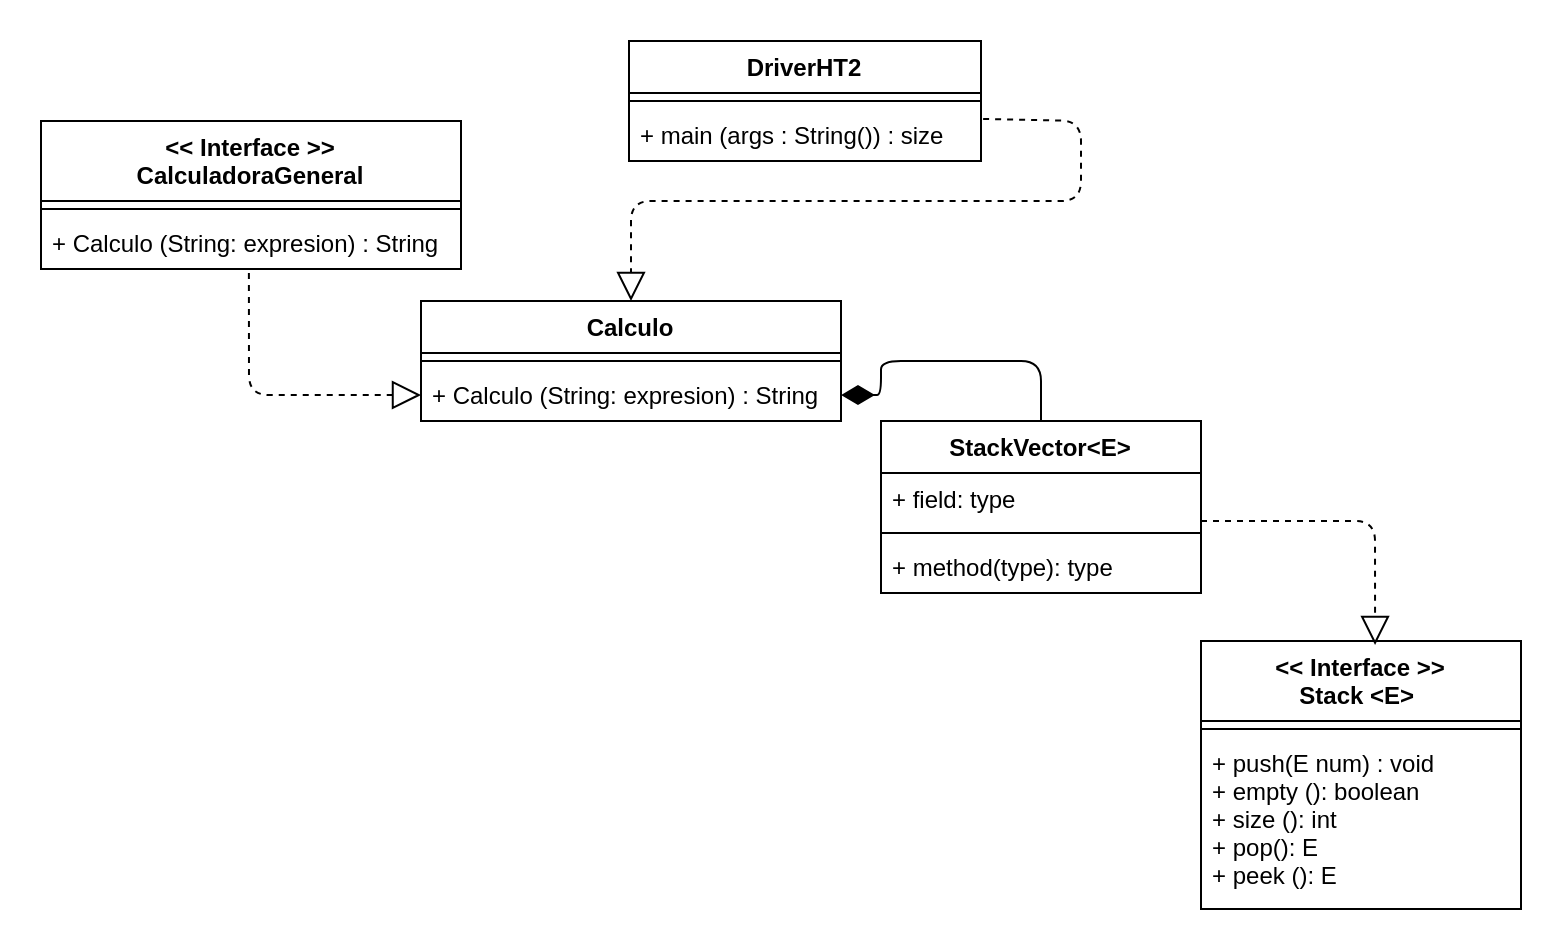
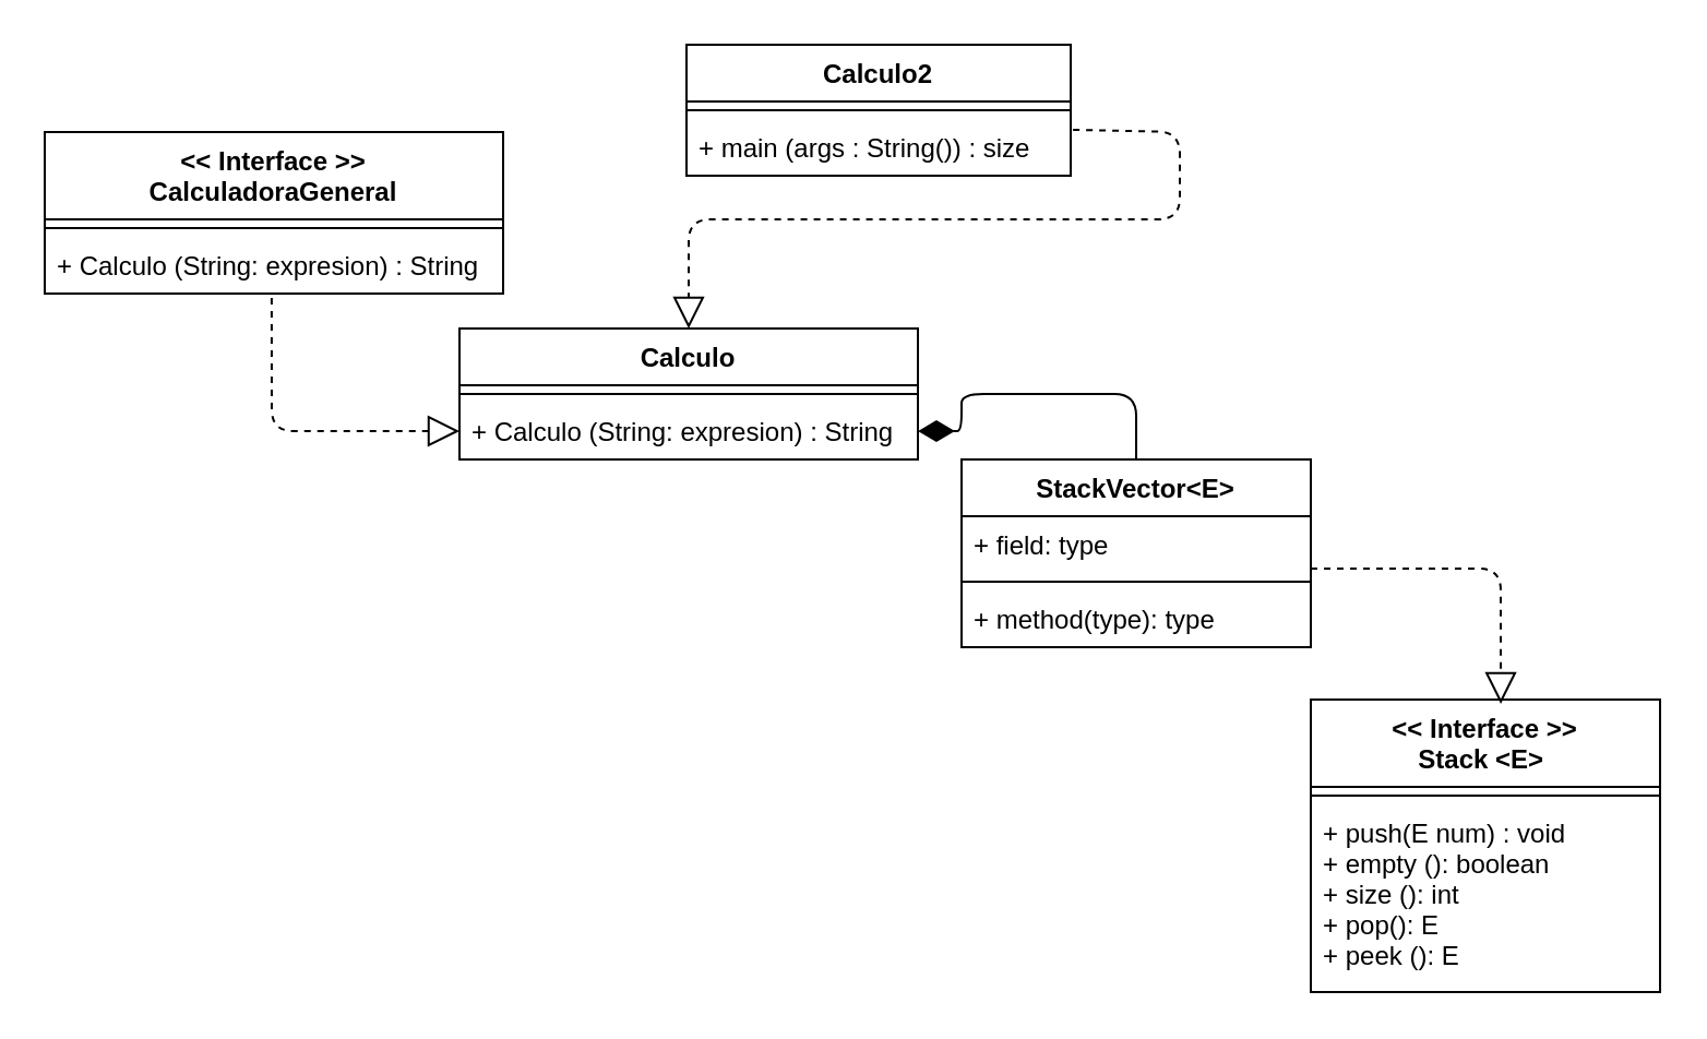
- <mxCell id="5" value="DriverHT2" style="swimlane;fontStyle=1;align=center;verticalAlign=top;childLayout=stackLayout;horizontal=1;startSize=26;horizontalStack=0;resizeParent=1;resizeParentMax=0;resizeLast=0;collapsible=1;marginBottom=0;" vertex="1" parent="1"><mxGeometry x="314" y="20" width="176" height="60" as="geometry" /></mxCell>
+ <mxCell id="5" value="Calculo2" style="swimlane;fontStyle=1;align=center;verticalAlign=top;childLayout=stackLayout;horizontal=1;startSize=26;horizontalStack=0;resizeParent=1;resizeParentMax=0;resizeLast=0;collapsible=1;marginBottom=0;" vertex="1" parent="1"><mxGeometry x="314" y="20" width="176" height="60" as="geometry" /></mxCell>
